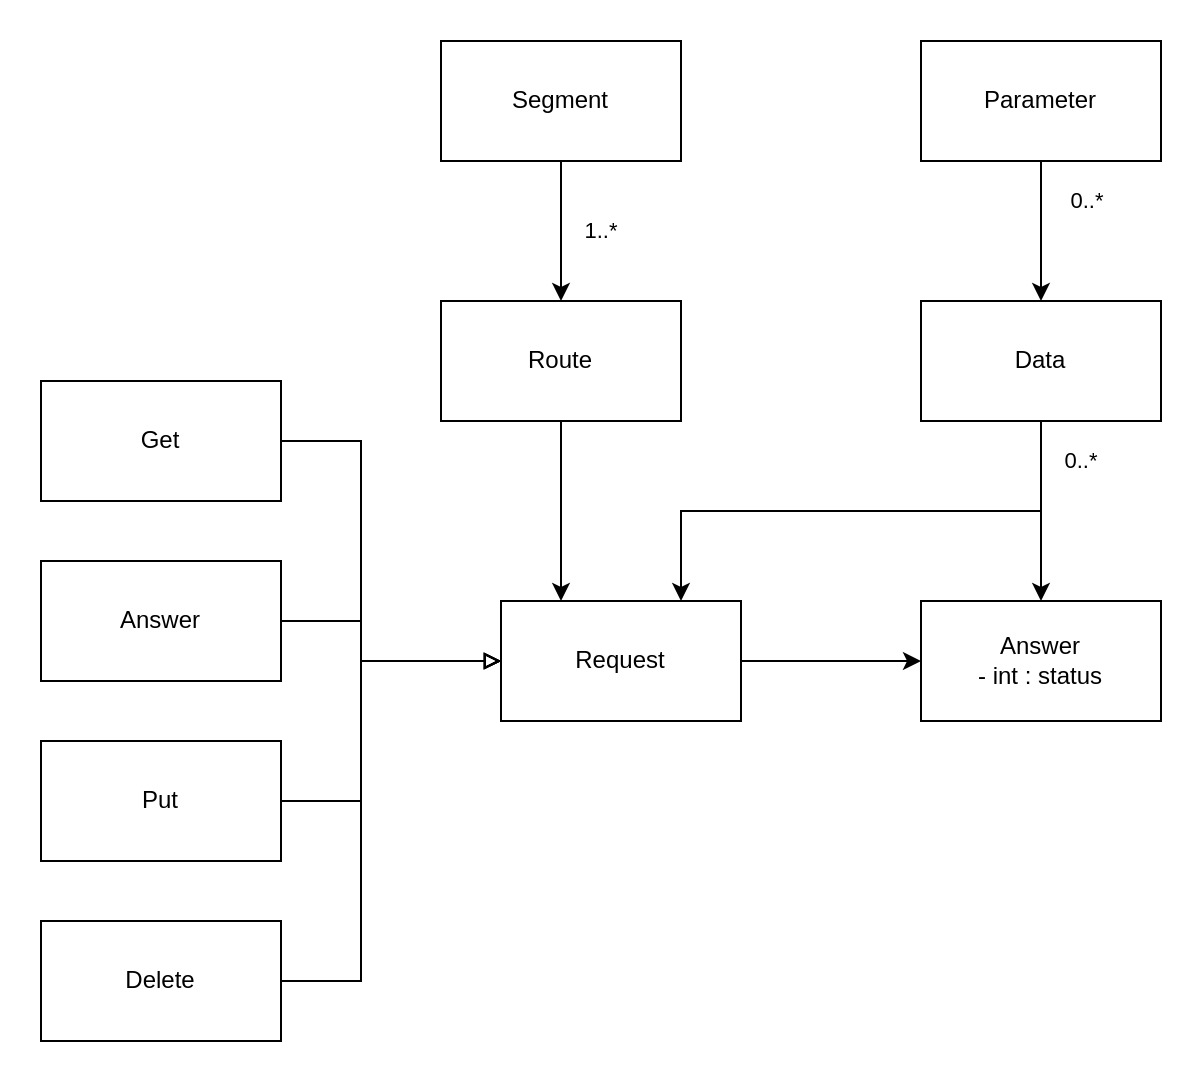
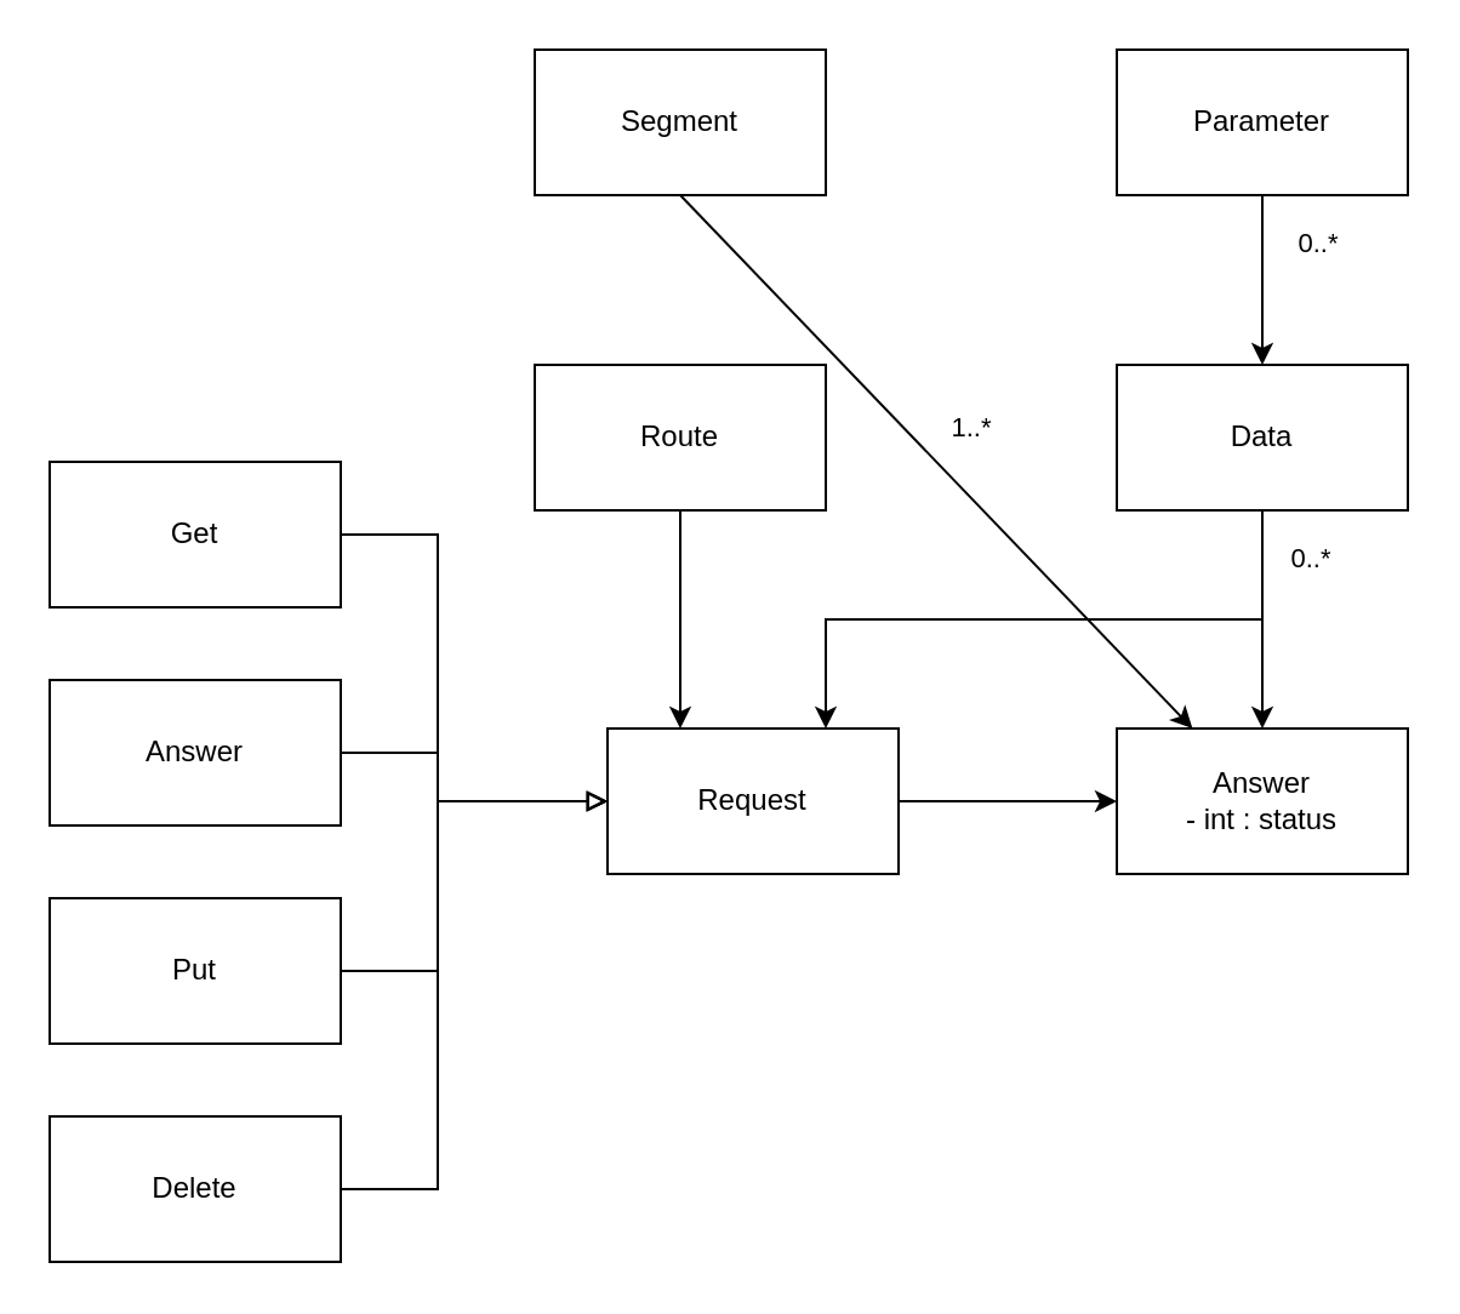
- <mxCell id="6" value="1..*" style="endArrow=classic;html=1;rounded=0;exitX=0.5;exitY=1;exitDx=0;exitDy=0;entryX=0.5;entryY=0;entryDx=0;entryDy=0;" edge="1" parent="1" source="2" target="3"><mxGeometry y="20" width="50" height="50" relative="1" as="geometry"><mxPoint x="400" y="280" as="sourcePoint" /><mxPoint x="450" y="230" as="targetPoint" /><mxPoint as="offset" /></mxGeometry></mxCell>
+ <mxCell id="6" value="1..*" style="endArrow=classic;html=1;rounded=0;exitX=0.5;exitY=1;exitDx=0;exitDy=0;" edge="1" parent="1" source="2" target="15"><mxGeometry y="20" width="50" height="50" relative="1" as="geometry"><mxPoint x="400" y="280" as="sourcePoint" /><mxPoint x="450" y="230" as="targetPoint" /><mxPoint as="offset" /></mxGeometry></mxCell>
